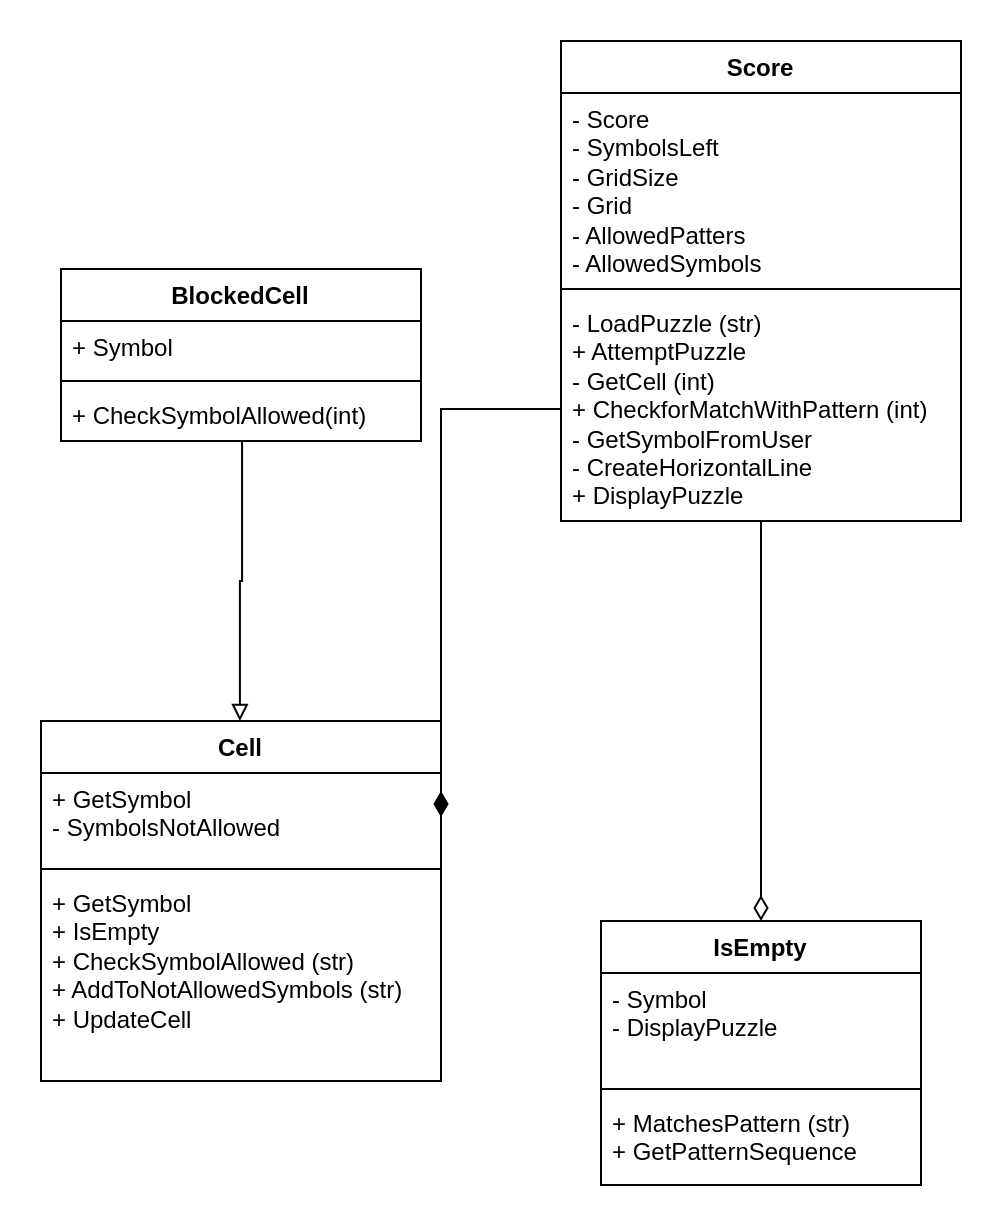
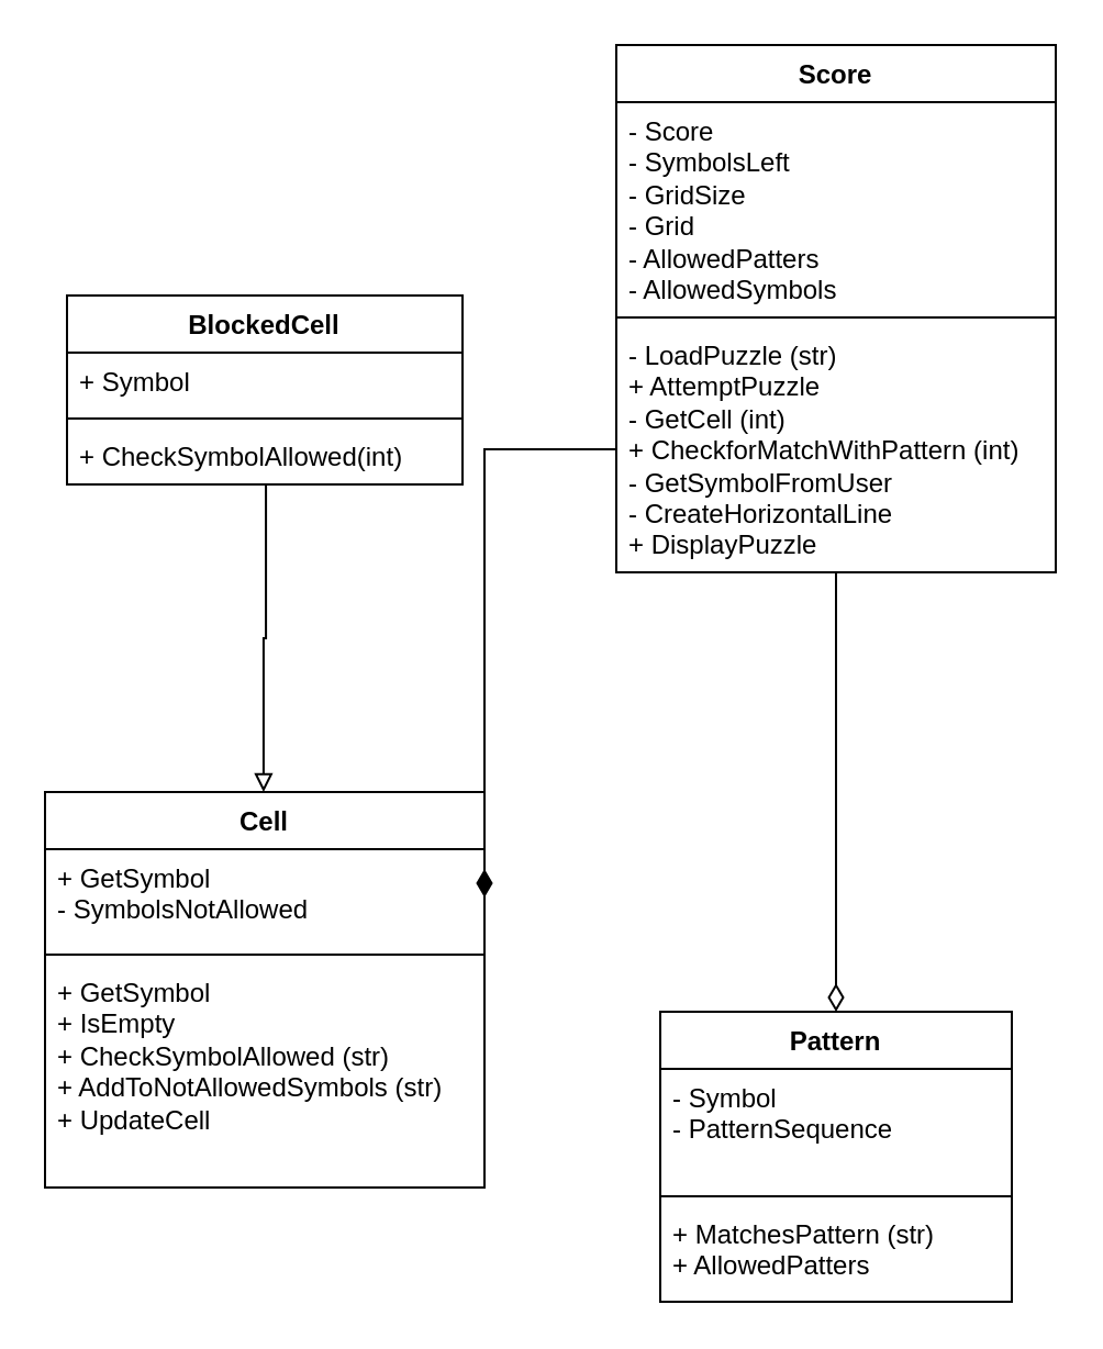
- <mxCell id="14" value="IsEmpty&lt;br&gt;" style="swimlane;fontStyle=1;align=center;verticalAlign=top;childLayout=stackLayout;horizontal=1;startSize=26;horizontalStack=0;resizeParent=1;resizeParentMax=0;resizeLast=0;collapsible=1;marginBottom=0;whiteSpace=wrap;html=1;" vertex="1" parent="1"><mxGeometry x="300" y="460" width="160" height="132" as="geometry" /></mxCell>
+ <mxCell id="14" value="Pattern&lt;br&gt;" style="swimlane;fontStyle=1;align=center;verticalAlign=top;childLayout=stackLayout;horizontal=1;startSize=26;horizontalStack=0;resizeParent=1;resizeParentMax=0;resizeLast=0;collapsible=1;marginBottom=0;whiteSpace=wrap;html=1;" vertex="1" parent="1"><mxGeometry x="300" y="460" width="160" height="132" as="geometry" /></mxCell>
- <mxCell id="15" value="- Symbol&lt;br&gt;- DisplayPuzzle" style="text;strokeColor=none;fillColor=none;align=left;verticalAlign=top;spacingLeft=4;spacingRight=4;overflow=hidden;rotatable=0;points=[[0,0.5],[1,0.5]];portConstraint=eastwest;whiteSpace=wrap;html=1;" vertex="1" parent="14"><mxGeometry y="26" width="160" height="54" as="geometry" /></mxCell>
+ <mxCell id="15" value="- Symbol&lt;br&gt;- PatternSequence" style="text;strokeColor=none;fillColor=none;align=left;verticalAlign=top;spacingLeft=4;spacingRight=4;overflow=hidden;rotatable=0;points=[[0,0.5],[1,0.5]];portConstraint=eastwest;whiteSpace=wrap;html=1;" vertex="1" parent="14"><mxGeometry y="26" width="160" height="54" as="geometry" /></mxCell>
- <mxCell id="17" value="+ MatchesPattern (str)&lt;br&gt;+ GetPatternSequence" style="text;strokeColor=none;fillColor=none;align=left;verticalAlign=top;spacingLeft=4;spacingRight=4;overflow=hidden;rotatable=0;points=[[0,0.5],[1,0.5]];portConstraint=eastwest;whiteSpace=wrap;html=1;" vertex="1" parent="14"><mxGeometry y="88" width="160" height="44" as="geometry" /></mxCell>
+ <mxCell id="17" value="+ MatchesPattern (str)&lt;br&gt;+ AllowedPatters" style="text;strokeColor=none;fillColor=none;align=left;verticalAlign=top;spacingLeft=4;spacingRight=4;overflow=hidden;rotatable=0;points=[[0,0.5],[1,0.5]];portConstraint=eastwest;whiteSpace=wrap;html=1;" vertex="1" parent="14"><mxGeometry y="88" width="160" height="44" as="geometry" /></mxCell>
